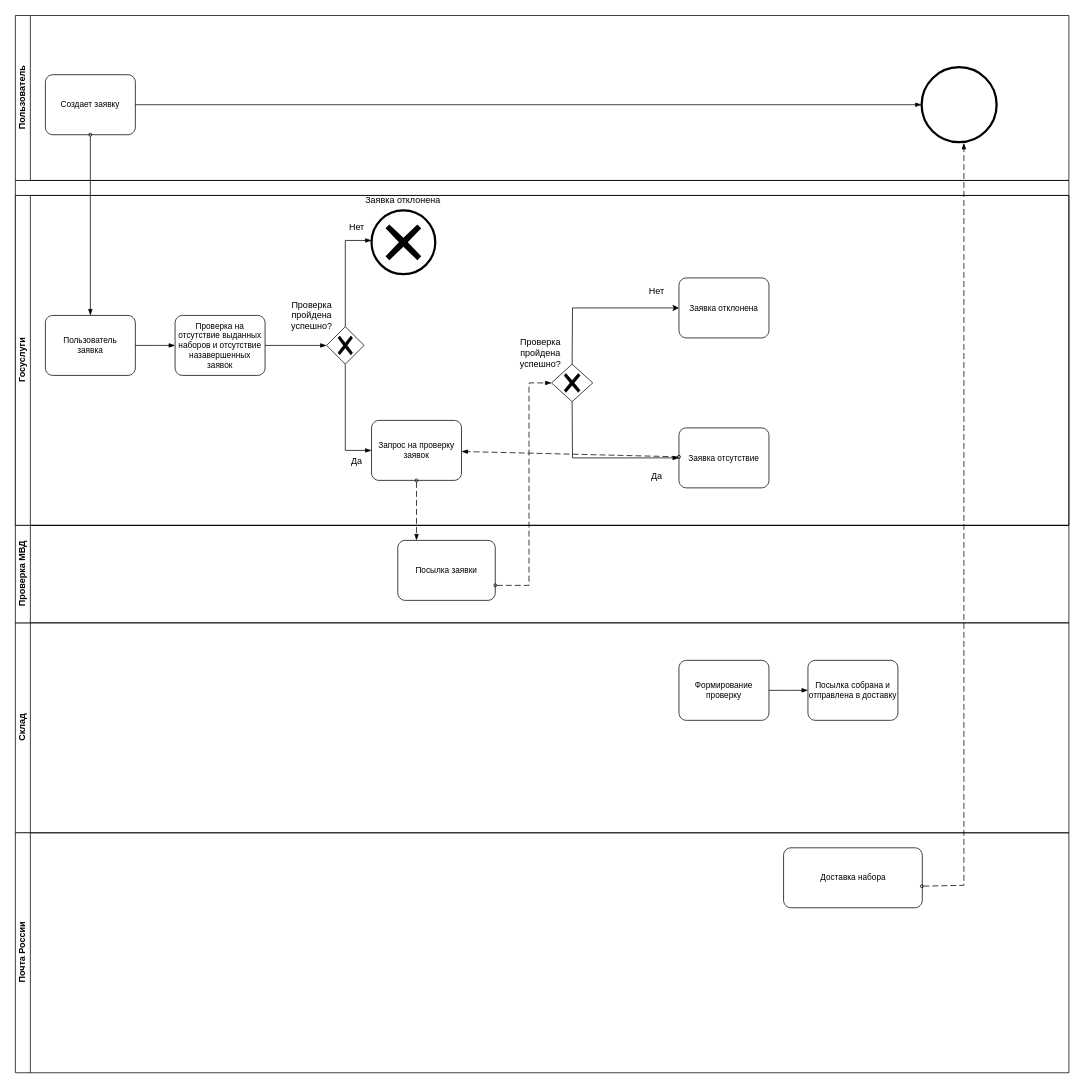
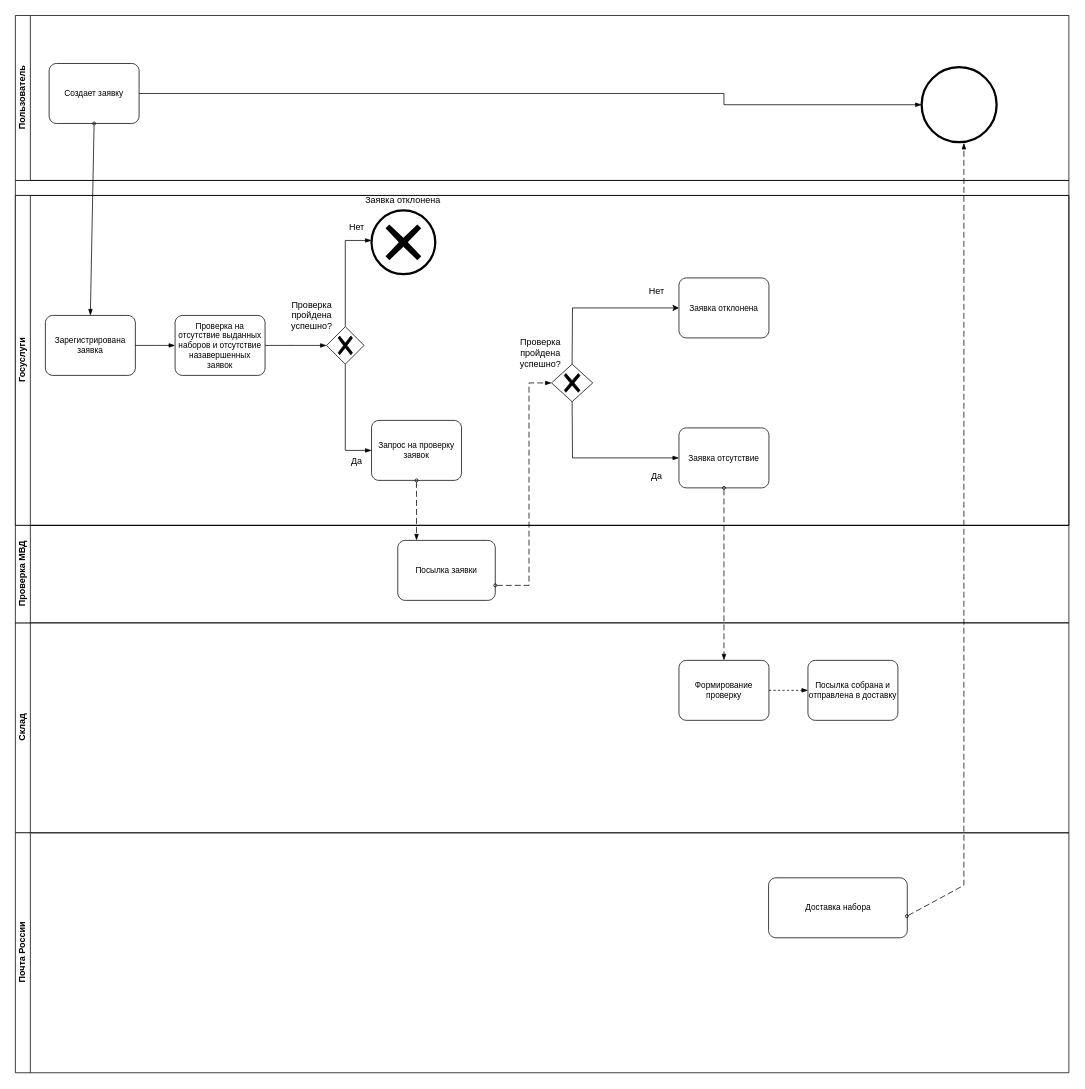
- <mxCell id="26" value="Создает заявку" style="points=[[0.25,0,0],[0.5,0,0],[0.75,0,0],[1,0.25,0],[1,0.5,0],[1,0.75,0],[0.75,1,0],[0.5,1,0],[0.25,1,0],[0,0.75,0],[0,0.5,0],[0,0.25,0]];shape=mxgraph.bpmn.task;whiteSpace=wrap;rectStyle=rounded;size=10;taskMarker=abstract;fontSize=11;" parent="25" vertex="1"><mxGeometry x="40" y="79" width="120" height="80" as="geometry" /></mxCell>
+ <mxCell id="26" value="Создает заявку" style="points=[[0.25,0,0],[0.5,0,0],[0.75,0,0],[1,0.25,0],[1,0.5,0],[1,0.75,0],[0.75,1,0],[0.5,1,0],[0.25,1,0],[0,0.75,0],[0,0.5,0],[0,0.25,0]];shape=mxgraph.bpmn.task;whiteSpace=wrap;rectStyle=rounded;size=10;taskMarker=abstract;fontSize=11;" parent="25" vertex="1"><mxGeometry x="45" y="64" width="120" height="80" as="geometry" /></mxCell>
- <mxCell id="4" value="Пользователь&#10;заявка" style="points=[[0.25,0,0],[0.5,0,0],[0.75,0,0],[1,0.25,0],[1,0.5,0],[1,0.75,0],[0.75,1,0],[0.5,1,0],[0.25,1,0],[0,0.75,0],[0,0.5,0],[0,0.25,0]];shape=mxgraph.bpmn.task;whiteSpace=wrap;rectStyle=rounded;size=10;taskMarker=abstract;fontSize=11;" parent="3" vertex="1"><mxGeometry x="40" y="160" width="120" height="80" as="geometry" /></mxCell>
+ <mxCell id="4" value="Зарегистрирована&#10;заявка" style="points=[[0.25,0,0],[0.5,0,0],[0.75,0,0],[1,0.25,0],[1,0.5,0],[1,0.75,0],[0.75,1,0],[0.5,1,0],[0.25,1,0],[0,0.75,0],[0,0.5,0],[0,0.25,0]];shape=mxgraph.bpmn.task;whiteSpace=wrap;rectStyle=rounded;size=10;taskMarker=abstract;fontSize=11;" parent="3" vertex="1"><mxGeometry x="40" y="160" width="120" height="80" as="geometry" /></mxCell>
- <mxCell id="39" value="" style="dashed=1;dashPattern=8 4;endArrow=blockThin;endFill=1;startArrow=oval;startFill=0;endSize=6;startSize=4;html=1;rounded=0;" parent="1" source="8" target="5" edge="1"><mxGeometry width="160" relative="1" as="geometry"><mxPoint x="684.36" y="641.04" as="sourcePoint" /><mxPoint x="684" y="880" as="targetPoint" /></mxGeometry></mxCell>
+ <mxCell id="39" value="" style="dashed=1;dashPattern=8 4;endArrow=blockThin;endFill=1;startArrow=oval;startFill=0;endSize=6;startSize=4;html=1;rounded=0;entryX=0.5;entryY=0;entryDx=0;entryDy=0;entryPerimeter=0;" parent="1" source="8" target="30" edge="1"><mxGeometry width="160" relative="1" as="geometry"><mxPoint x="684.36" y="641.04" as="sourcePoint" /><mxPoint x="684" y="880" as="targetPoint" /></mxGeometry></mxCell>
- <mxCell id="32" value="" style="edgeStyle=elbowEdgeStyle;fontSize=12;html=1;endArrow=blockThin;endFill=1;rounded=0;exitX=1;exitY=0.5;exitDx=0;exitDy=0;exitPerimeter=0;entryX=0;entryY=0.5;entryDx=0;entryDy=0;entryPerimeter=0;" parent="29" source="30" target="31" edge="1"><mxGeometry width="160" relative="1" as="geometry"><mxPoint x="667" y="180" as="sourcePoint" /><mxPoint x="827" y="180" as="targetPoint" /></mxGeometry></mxCell>
+ <mxCell id="32" value="" style="edgeStyle=elbowEdgeStyle;fontSize=12;html=1;endArrow=blockThin;endFill=1;rounded=0;exitX=1;exitY=0.5;exitDx=0;exitDy=0;exitPerimeter=0;entryX=0;entryY=0.5;entryDx=0;entryDy=0;entryPerimeter=0;dashed=1;" parent="29" source="30" target="31" edge="1"><mxGeometry width="160" relative="1" as="geometry"><mxPoint x="667" y="180" as="sourcePoint" /><mxPoint x="827" y="180" as="targetPoint" /></mxGeometry></mxCell>
- <mxCell id="34" value="Доставка набора" style="points=[[0.25,0,0],[0.5,0,0],[0.75,0,0],[1,0.25,0],[1,0.5,0],[1,0.75,0],[0.75,1,0],[0.5,1,0],[0.25,1,0],[0,0.75,0],[0,0.5,0],[0,0.25,0]];shape=mxgraph.bpmn.task;whiteSpace=wrap;rectStyle=rounded;size=10;taskMarker=abstract;fontSize=11;" parent="33" vertex="1"><mxGeometry x="1024.5" y="20" width="185" height="80" as="geometry" /></mxCell>
+ <mxCell id="34" value="Доставка набора" style="points=[[0.25,0,0],[0.5,0,0],[0.75,0,0],[1,0.25,0],[1,0.5,0],[1,0.75,0],[0.75,1,0],[0.5,1,0],[0.25,1,0],[0,0.75,0],[0,0.5,0],[0,0.25,0]];shape=mxgraph.bpmn.task;whiteSpace=wrap;rectStyle=rounded;size=10;taskMarker=abstract;fontSize=11;" parent="33" vertex="1"><mxGeometry x="1004.5" y="60" width="185" height="80" as="geometry" /></mxCell>
